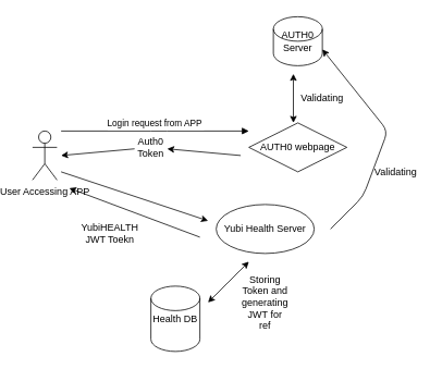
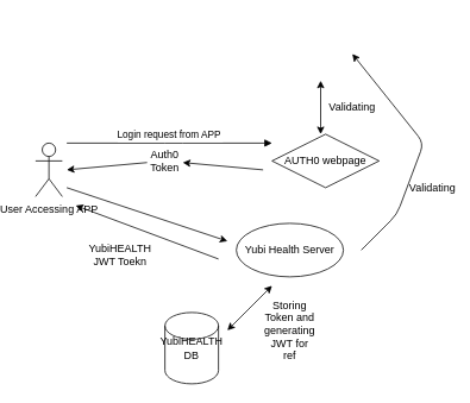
- <mxCell id="5" value="AUTH0 Server" style="shape=cylinder2;whiteSpace=wrap;html=1;boundedLbl=1;backgroundOutline=1;size=15;" vertex="1" parent="2"><mxGeometry x="300" width="60" height="60" as="geometry" /></mxCell>
- <mxCell id="16" value="Health DB" style="shape=cylinder2;whiteSpace=wrap;html=1;boundedLbl=1;backgroundOutline=1;size=15;" vertex="1" parent="2"><mxGeometry x="150" y="330" width="60" height="80" as="geometry" /></mxCell>
+ <mxCell id="16" value="YubiHEALTH DB" style="shape=cylinder2;whiteSpace=wrap;html=1;boundedLbl=1;backgroundOutline=1;size=15;" vertex="1" parent="2"><mxGeometry x="150" y="330" width="60" height="80" as="geometry" /></mxCell>
